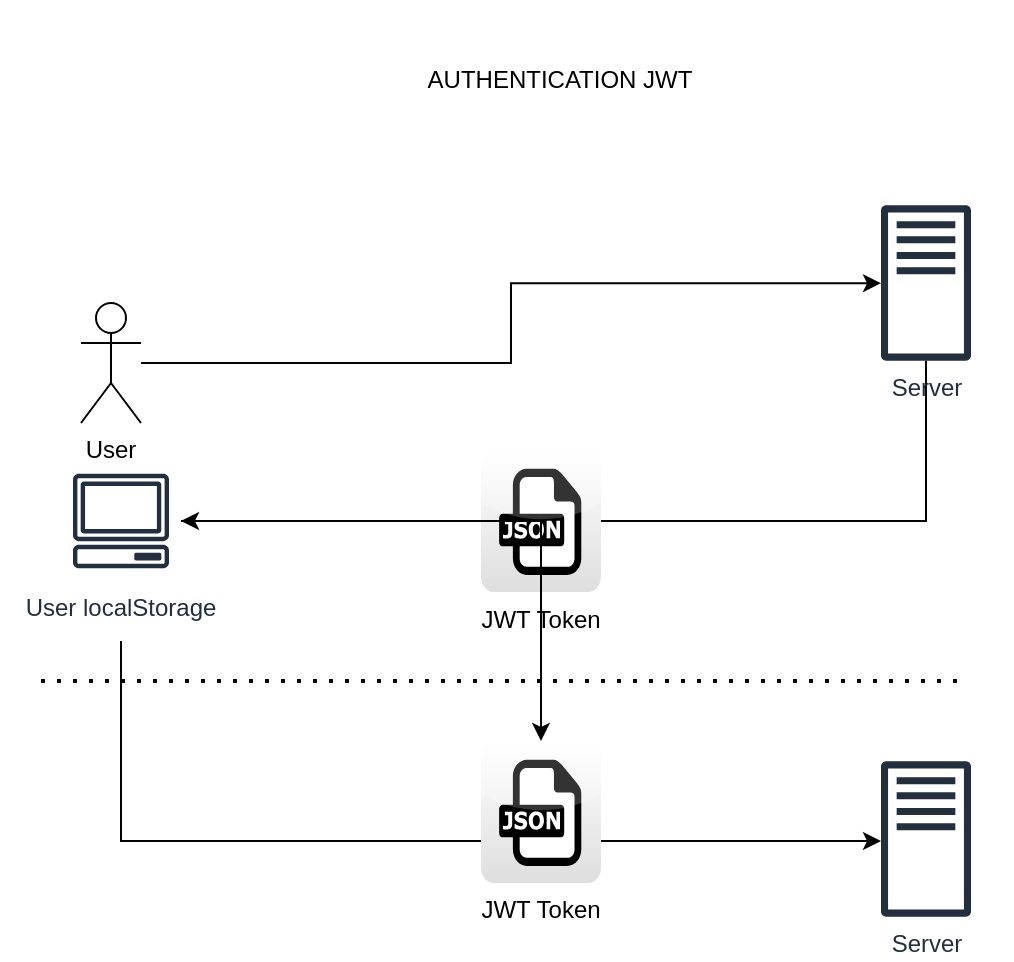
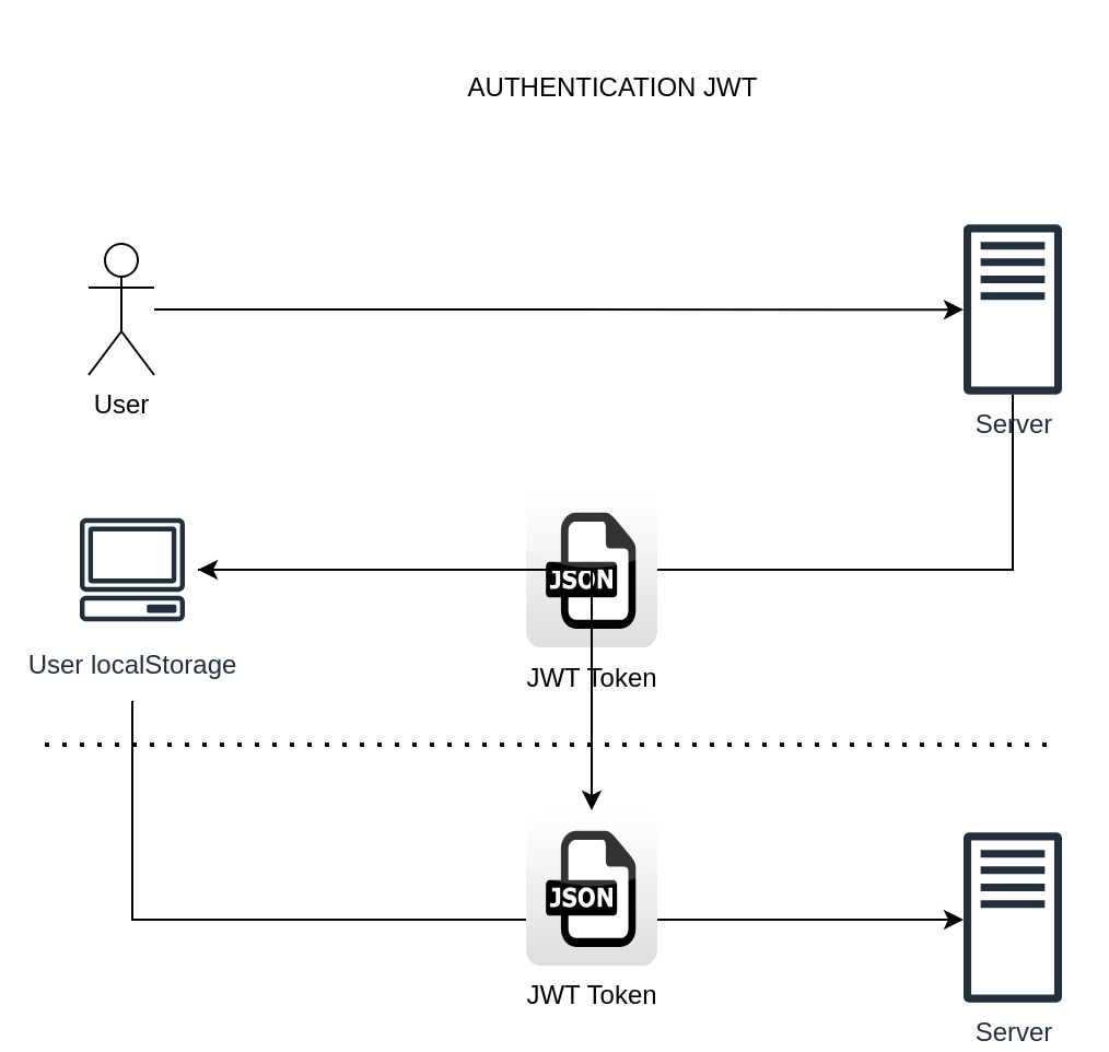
- <mxCell id="3" value="User" style="shape=umlActor;verticalLabelPosition=bottom;verticalAlign=top;html=1;outlineConnect=0;" vertex="1" parent="1"><mxGeometry x="40" y="151" width="30" height="60" as="geometry" /></mxCell>
+ <mxCell id="3" value="User" style="shape=umlActor;verticalLabelPosition=bottom;verticalAlign=top;html=1;outlineConnect=0;" vertex="1" parent="1"><mxGeometry x="40" y="111" width="30" height="60" as="geometry" /></mxCell>
